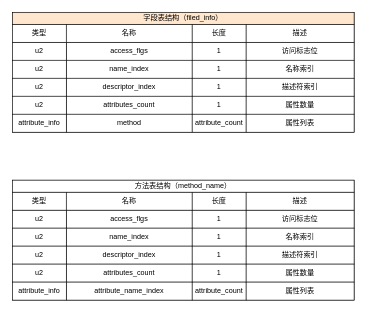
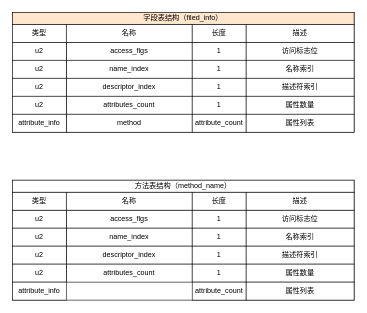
- <mxCell id="41" value="attribute_name_index" style="rounded=0;whiteSpace=wrap;html=1;" vertex="1" parent="1"><mxGeometry x="110" y="470" width="210" height="30" as="geometry" /></mxCell>
